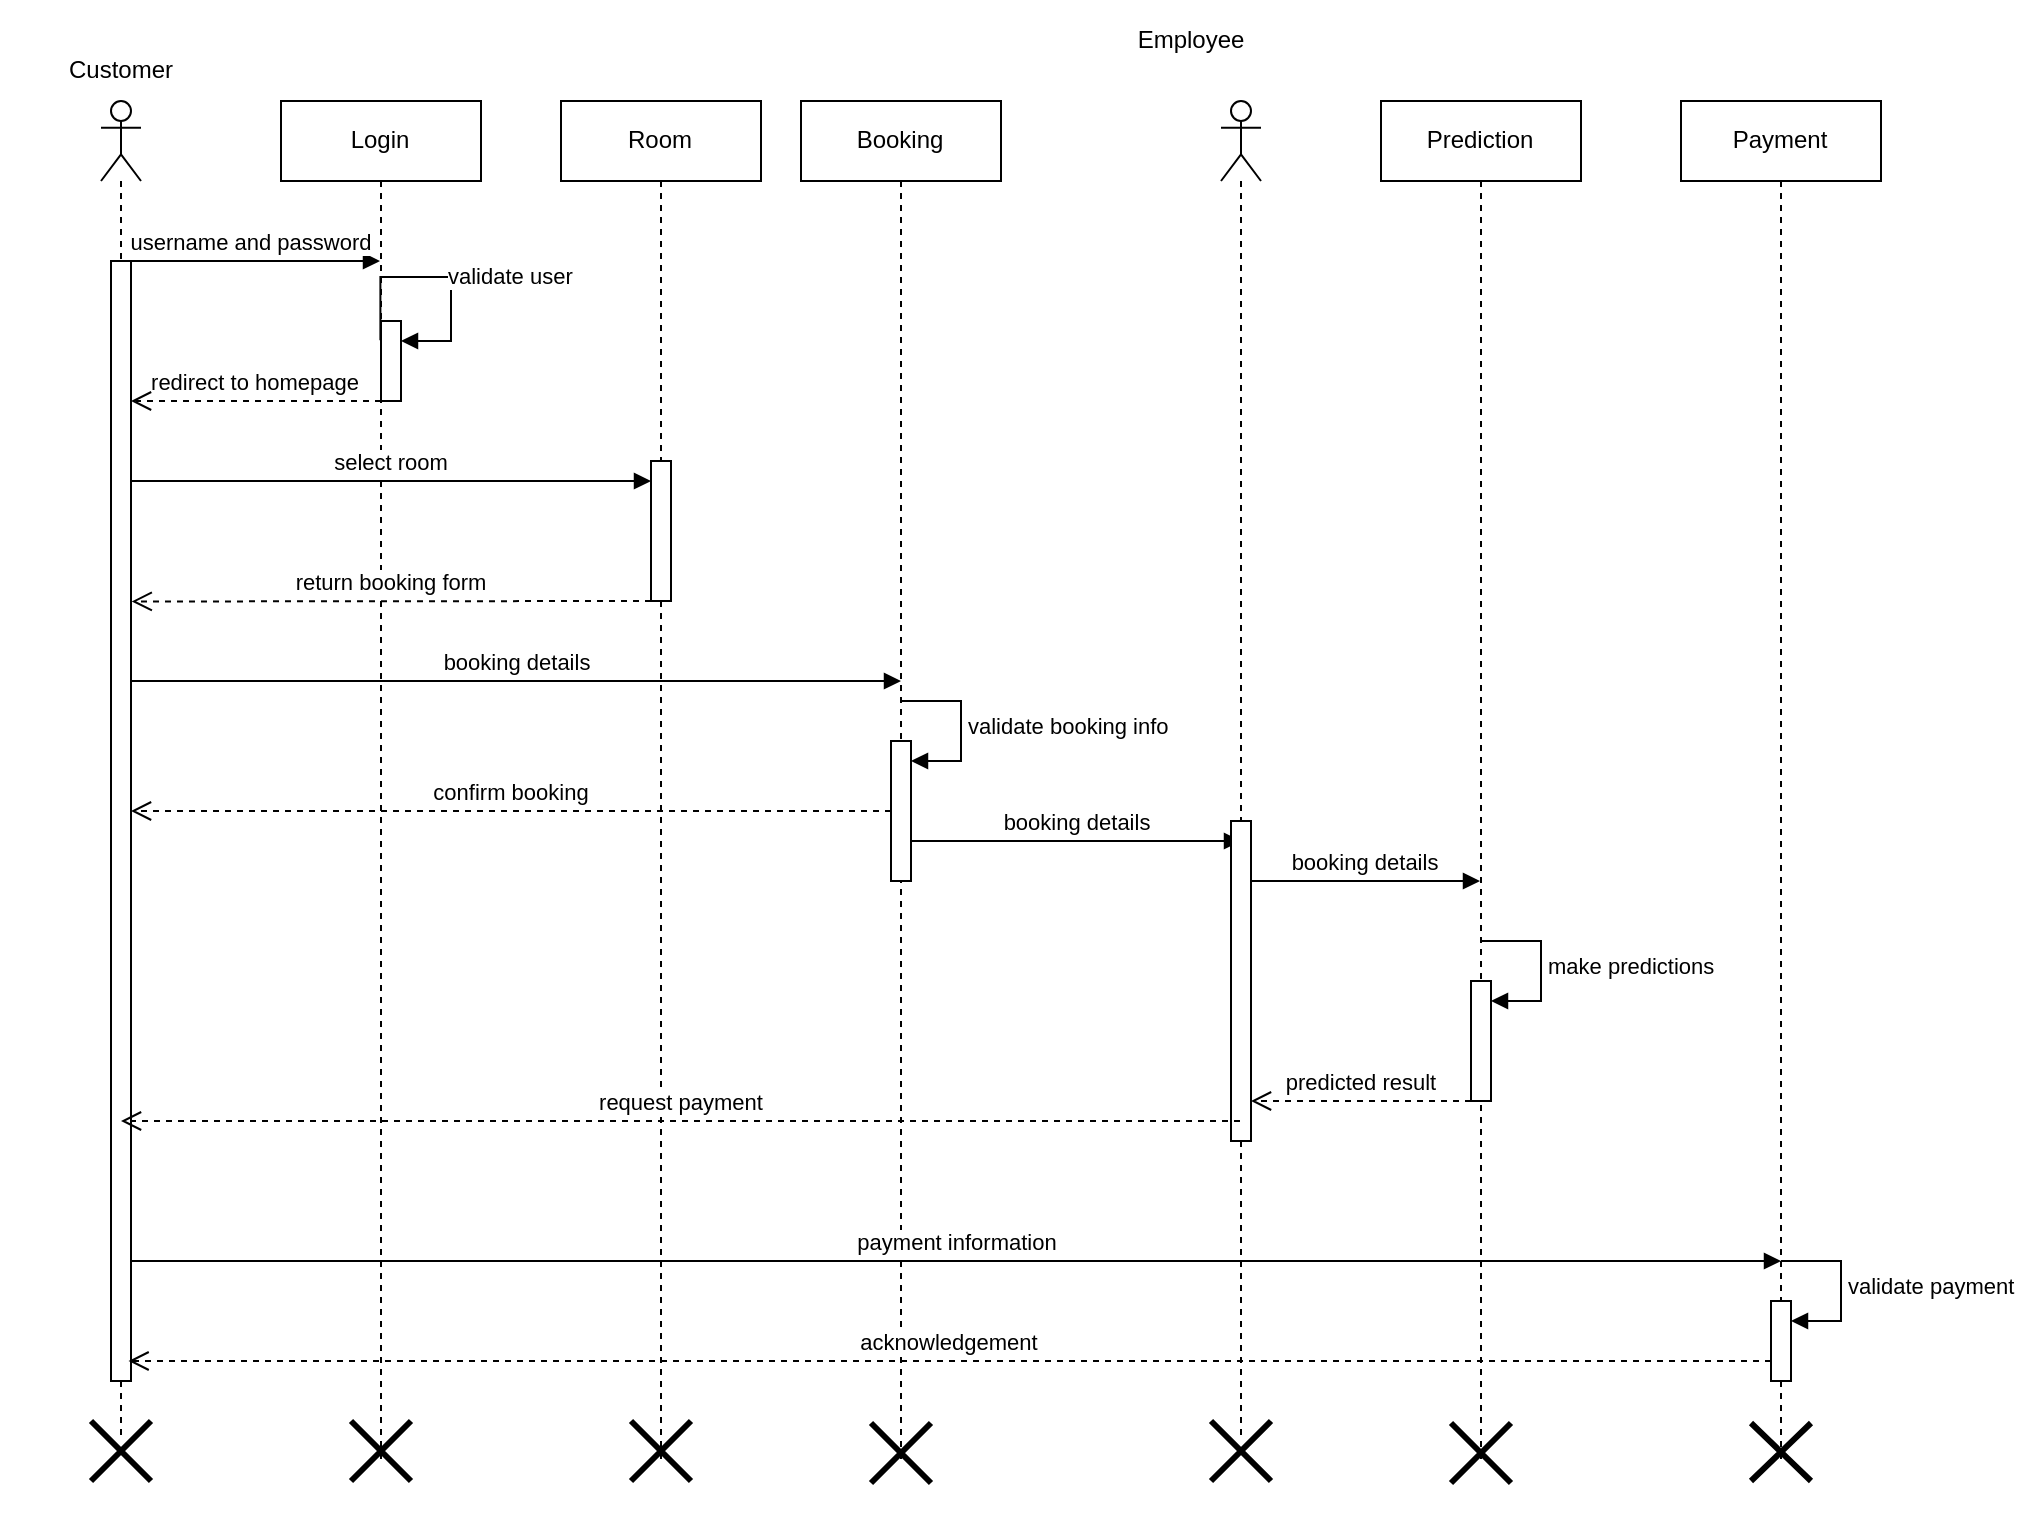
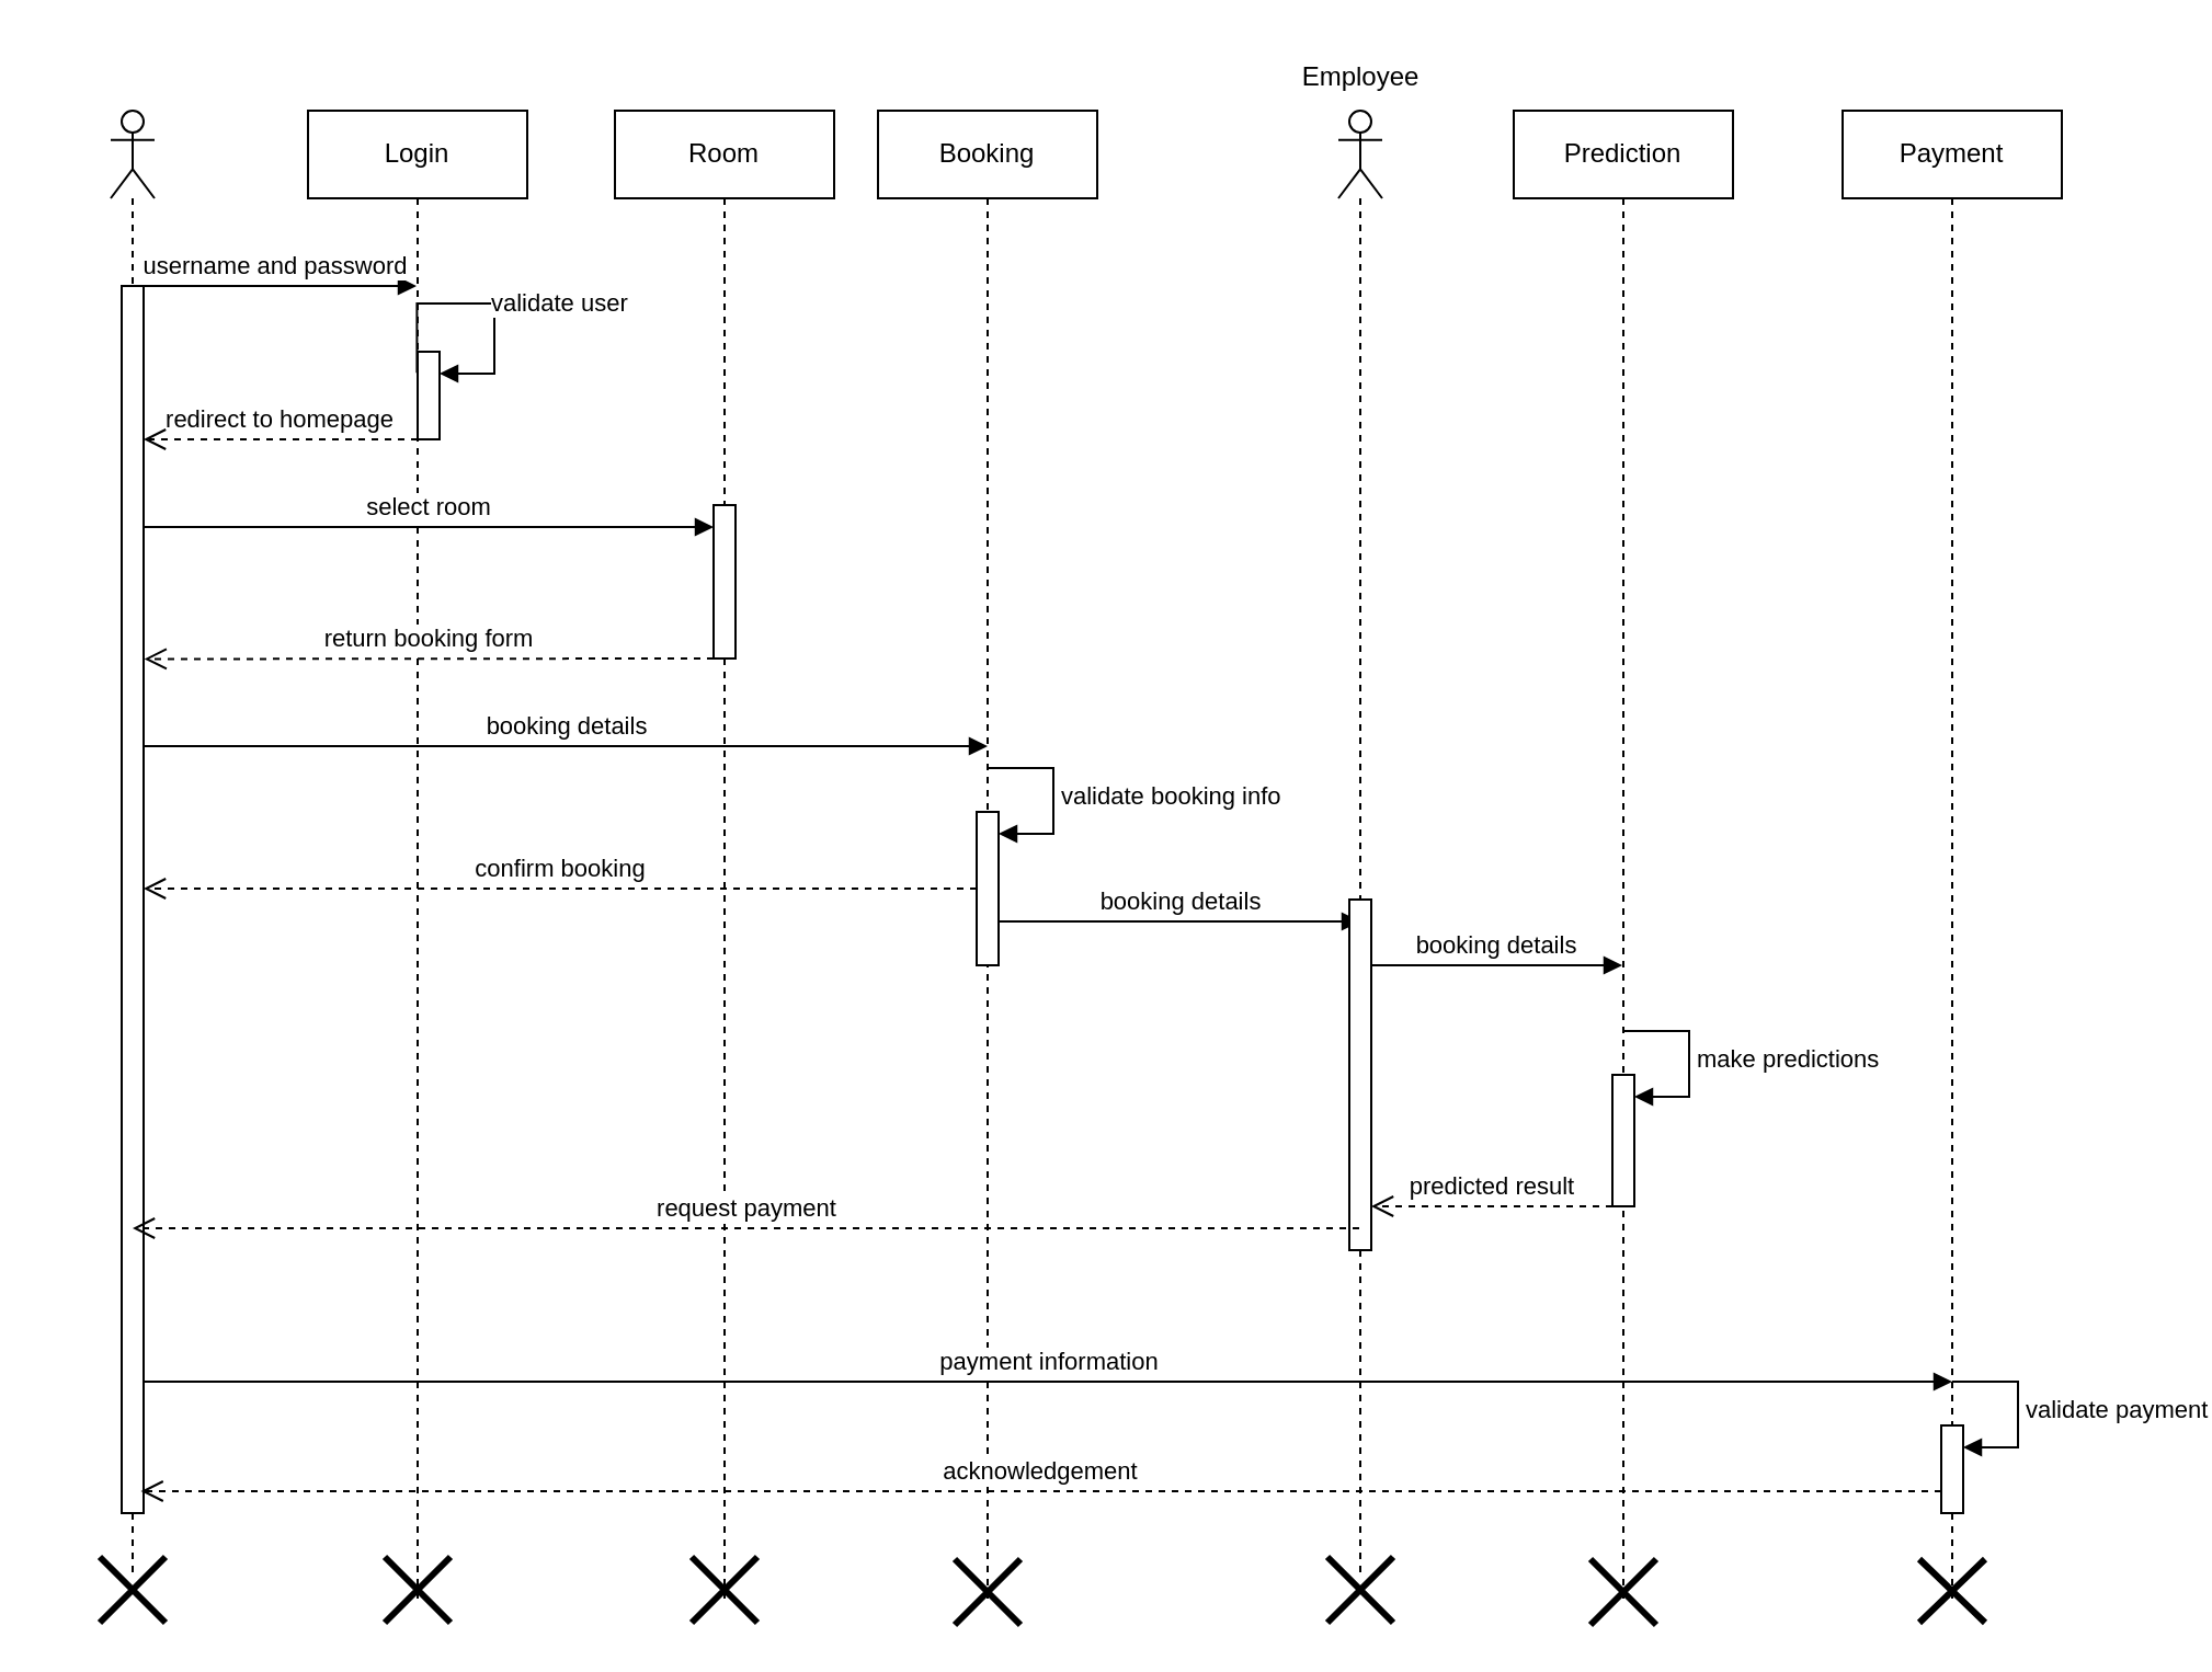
- <mxCell id="25" value="Employee" style="text;html=1;align=center;verticalAlign=middle;resizable=0;points=[];autosize=1;strokeColor=none;fillColor=none;" parent="1" vertex="1"><mxGeometry x="555" y="5" width="80" height="30" as="geometry" /></mxCell>
+ <mxCell id="25" value="Employee" style="text;html=1;align=center;verticalAlign=middle;resizable=0;points=[];autosize=1;strokeColor=none;fillColor=none;" parent="1" vertex="1"><mxGeometry x="580" y="20" width="80" height="30" as="geometry" /></mxCell>
- <mxCell id="4" value="Customer" style="text;html=1;align=center;verticalAlign=middle;resizable=0;points=[];autosize=1;strokeColor=none;fillColor=none;" parent="1" vertex="1"><mxGeometry x="20" y="20" width="80" height="30" as="geometry" /></mxCell>
